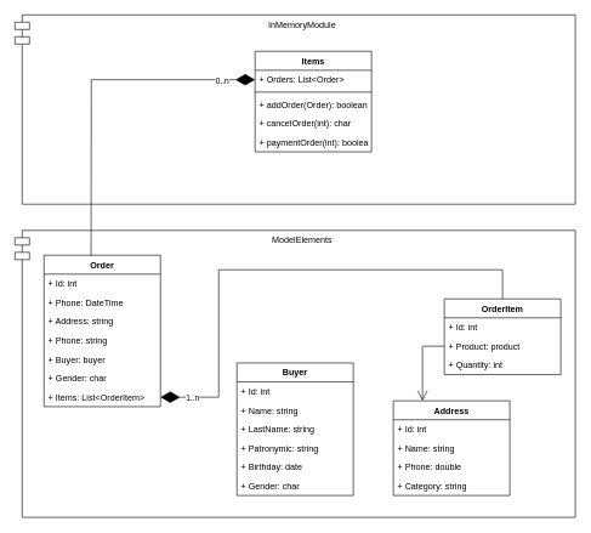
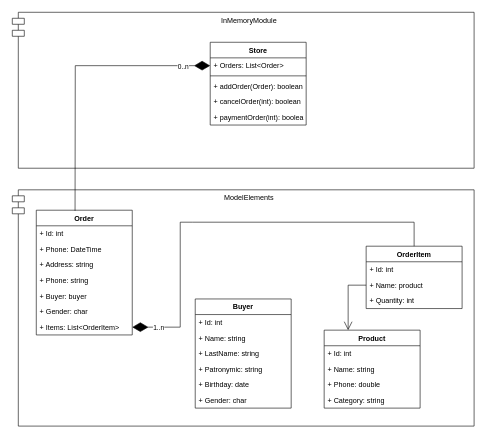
- <mxCell id="31" value="Items" style="swimlane;fontStyle=1;align=center;verticalAlign=top;childLayout=stackLayout;horizontal=1;startSize=26;horizontalStack=0;resizeParent=1;resizeParentMax=0;resizeLast=0;collapsible=1;marginBottom=0;" vertex="1" parent="1"><mxGeometry x="350" y="70" width="160" height="138" as="geometry" /></mxCell>
+ <mxCell id="31" value="Store" style="swimlane;fontStyle=1;align=center;verticalAlign=top;childLayout=stackLayout;horizontal=1;startSize=26;horizontalStack=0;resizeParent=1;resizeParentMax=0;resizeLast=0;collapsible=1;marginBottom=0;" vertex="1" parent="1"><mxGeometry x="350" y="70" width="160" height="138" as="geometry" /></mxCell>
- <mxCell id="35" value="+ cancelOrder(int): char" style="text;strokeColor=none;fillColor=none;align=left;verticalAlign=top;spacingLeft=4;spacingRight=4;overflow=hidden;rotatable=0;points=[[0,0.5],[1,0.5]];portConstraint=eastwest;" vertex="1" parent="31"><mxGeometry y="86" width="160" height="26" as="geometry" /></mxCell>
+ <mxCell id="35" value="+ cancelOrder(int): boolean" style="text;strokeColor=none;fillColor=none;align=left;verticalAlign=top;spacingLeft=4;spacingRight=4;overflow=hidden;rotatable=0;points=[[0,0.5],[1,0.5]];portConstraint=eastwest;" vertex="1" parent="31"><mxGeometry y="86" width="160" height="26" as="geometry" /></mxCell>
- <mxCell id="26" value="+ Product: product" style="text;strokeColor=none;fillColor=none;align=left;verticalAlign=top;spacingLeft=4;spacingRight=4;overflow=hidden;rotatable=0;points=[[0,0.5],[1,0.5]];portConstraint=eastwest;" vertex="1" parent="24"><mxGeometry y="52" width="160" height="26" as="geometry" /></mxCell>
+ <mxCell id="26" value="+ Name: product" style="text;strokeColor=none;fillColor=none;align=left;verticalAlign=top;spacingLeft=4;spacingRight=4;overflow=hidden;rotatable=0;points=[[0,0.5],[1,0.5]];portConstraint=eastwest;" vertex="1" parent="24"><mxGeometry y="52" width="160" height="26" as="geometry" /></mxCell>
- <mxCell id="4" value="Address" style="swimlane;fontStyle=1;align=center;verticalAlign=top;childLayout=stackLayout;horizontal=1;startSize=26;horizontalStack=0;resizeParent=1;resizeParentMax=0;resizeLast=0;collapsible=1;marginBottom=0;" vertex="1" parent="1"><mxGeometry x="540" y="550" width="160" height="130" as="geometry" /></mxCell>
+ <mxCell id="4" value="Product" style="swimlane;fontStyle=1;align=center;verticalAlign=top;childLayout=stackLayout;horizontal=1;startSize=26;horizontalStack=0;resizeParent=1;resizeParentMax=0;resizeLast=0;collapsible=1;marginBottom=0;" vertex="1" parent="1"><mxGeometry x="540" y="550" width="160" height="130" as="geometry" /></mxCell>
